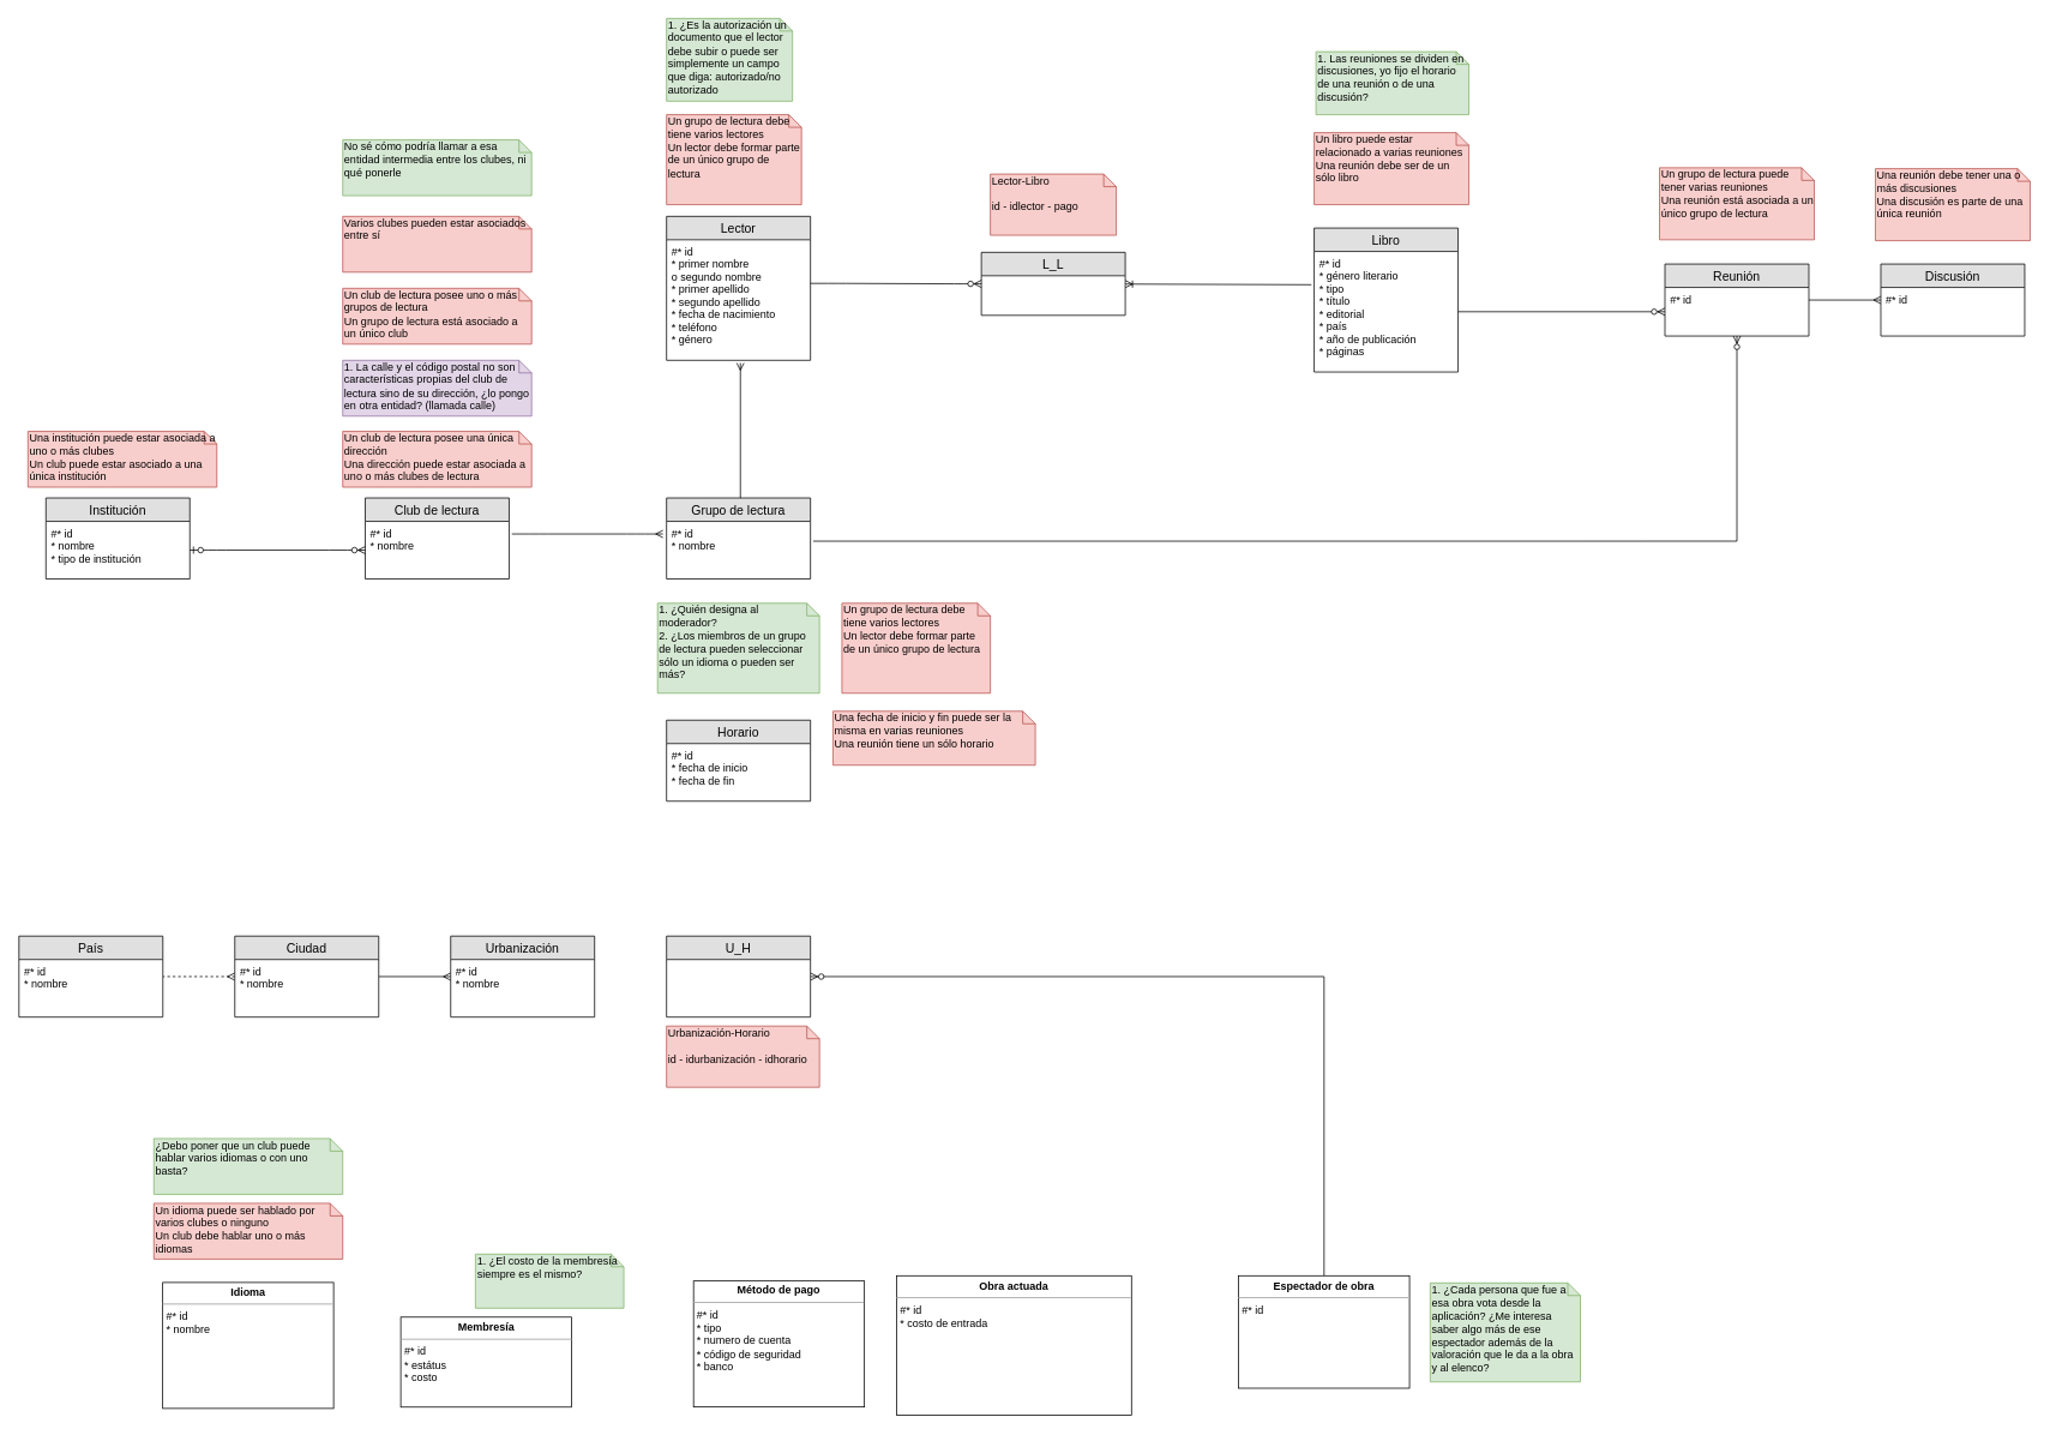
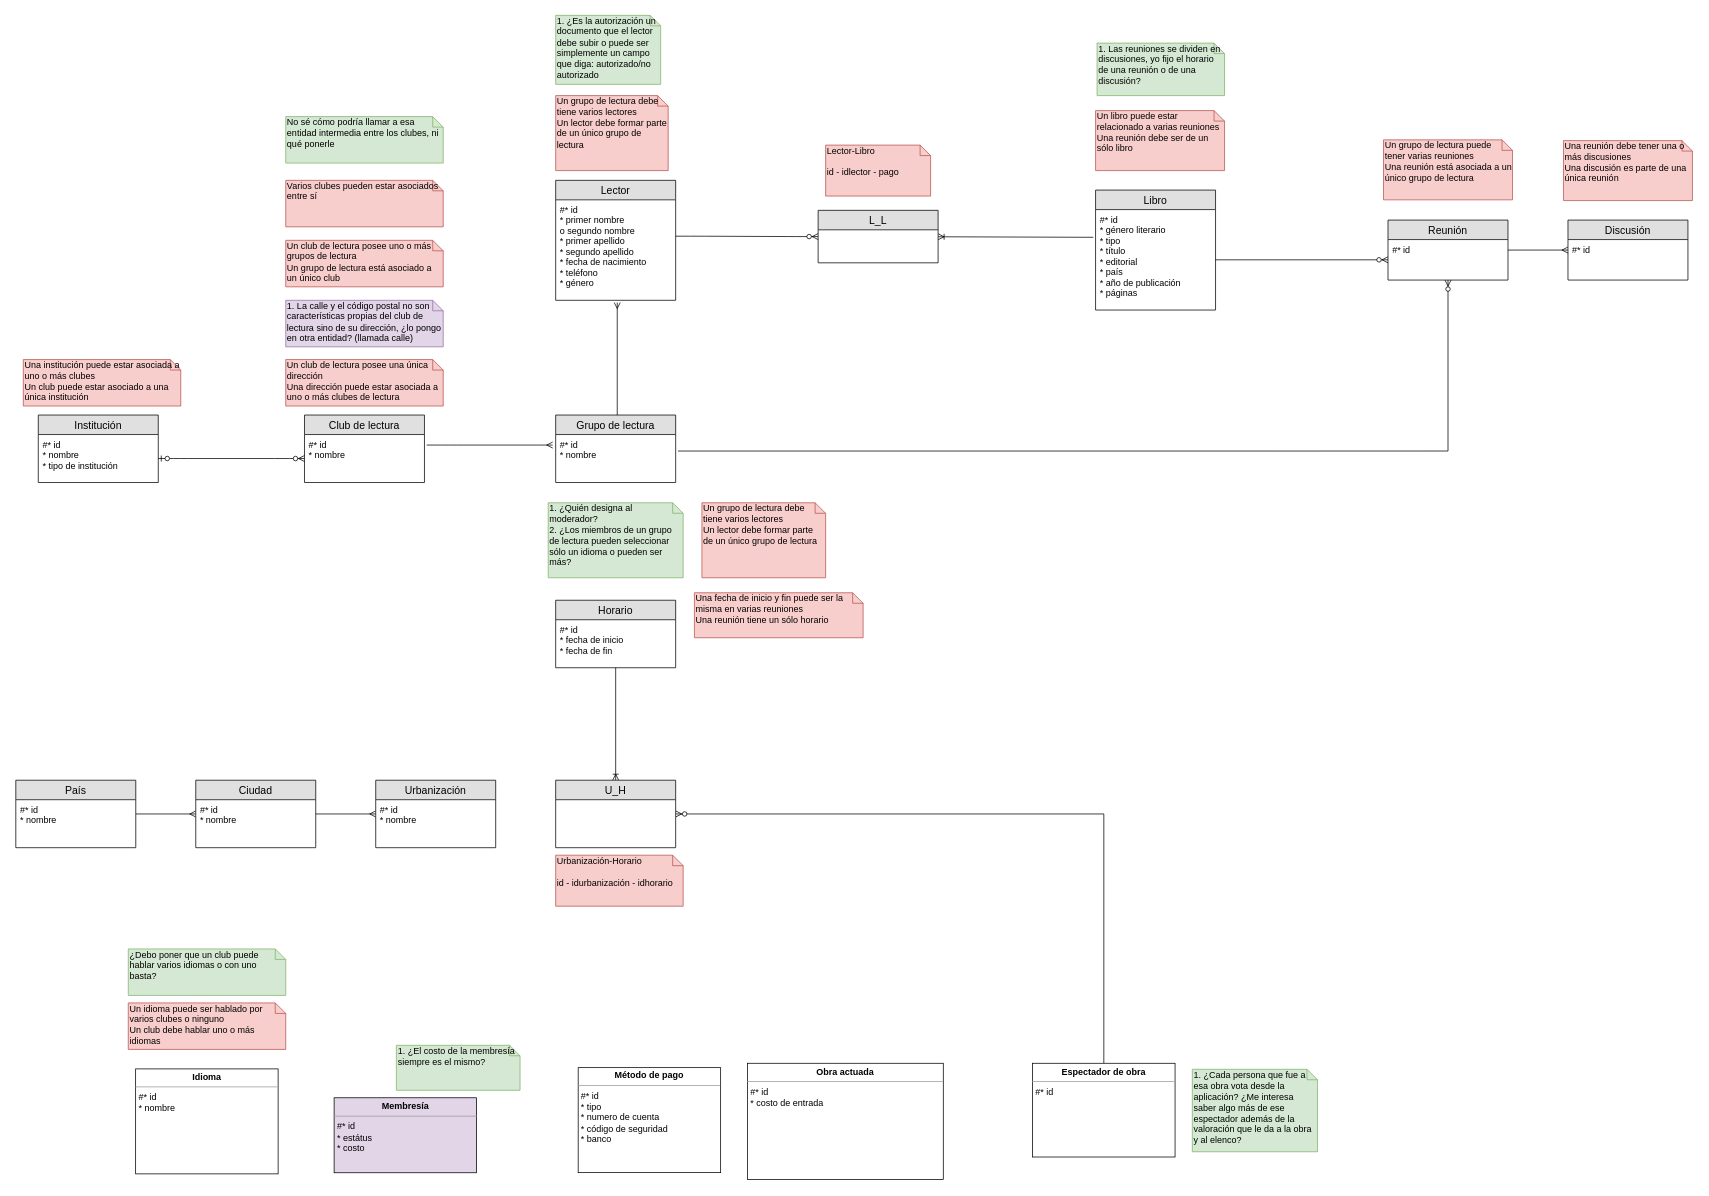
+ <mxCell id="39" value="" style="edgeStyle=orthogonalEdgeStyle;rounded=0;orthogonalLoop=1;jettySize=auto;html=1;startArrow=ERoneToMany;startFill=0;endArrow=none;endFill=0;entryX=0.5;entryY=1;entryDx=0;entryDy=0;entryPerimeter=0;" edge="1" parent="1" source="41" target="37"><mxGeometry relative="1" as="geometry"><mxPoint x="820" y="900" as="targetPoint" /></mxGeometry></mxCell>
- <mxCell id="45" value="" style="edgeStyle=orthogonalEdgeStyle;rounded=0;orthogonalLoop=1;jettySize=auto;html=1;startArrow=ERmany;startFill=0;endArrow=none;endFill=0;dashed=1;" edge="1" parent="1" source="46" target="48"><mxGeometry relative="1" as="geometry" /></mxCell>
+ <mxCell id="45" value="" style="edgeStyle=orthogonalEdgeStyle;rounded=0;orthogonalLoop=1;jettySize=auto;html=1;startArrow=ERmany;startFill=0;endArrow=none;endFill=0;" edge="1" parent="1" source="46" target="48"><mxGeometry relative="1" as="geometry" /></mxCell>
- <mxCell id="57" value="&lt;p style=&quot;margin: 0px ; margin-top: 4px ; text-align: center&quot;&gt;&lt;b&gt;Membresía&lt;/b&gt;&lt;/p&gt;&lt;hr size=&quot;1&quot;&gt;&lt;p style=&quot;margin: 0px ; margin-left: 4px&quot;&gt;#* id&lt;/p&gt;&lt;p style=&quot;margin: 0px ; margin-left: 4px&quot;&gt;* estátus&lt;/p&gt;&lt;p style=&quot;margin: 0px ; margin-left: 4px&quot;&gt;* costo&lt;/p&gt;" style="verticalAlign=top;align=left;overflow=fill;fontSize=12;fontFamily=Helvetica;html=1;rounded=0;shadow=0;comic=0;labelBackgroundColor=none;strokeColor=#000000;strokeWidth=1;fillColor=#ffffff;" vertex="1" parent="1"><mxGeometry x="444.5" y="1463.5" width="190" height="100" as="geometry" /></mxCell>
+ <mxCell id="57" value="&lt;p style=&quot;margin: 0px ; margin-top: 4px ; text-align: center&quot;&gt;&lt;b&gt;Membresía&lt;/b&gt;&lt;/p&gt;&lt;hr size=&quot;1&quot;&gt;&lt;p style=&quot;margin: 0px ; margin-left: 4px&quot;&gt;#* id&lt;/p&gt;&lt;p style=&quot;margin: 0px ; margin-left: 4px&quot;&gt;* estátus&lt;/p&gt;&lt;p style=&quot;margin: 0px ; margin-left: 4px&quot;&gt;* costo&lt;/p&gt;" style="verticalAlign=top;align=left;overflow=fill;fontSize=12;fontFamily=Helvetica;html=1;rounded=0;shadow=0;comic=0;labelBackgroundColor=none;strokeColor=#000000;strokeWidth=1;fillColor=#e1d5e7;" vertex="1" parent="1"><mxGeometry x="444.5" y="1463.5" width="190" height="100" as="geometry" /></mxCell>
